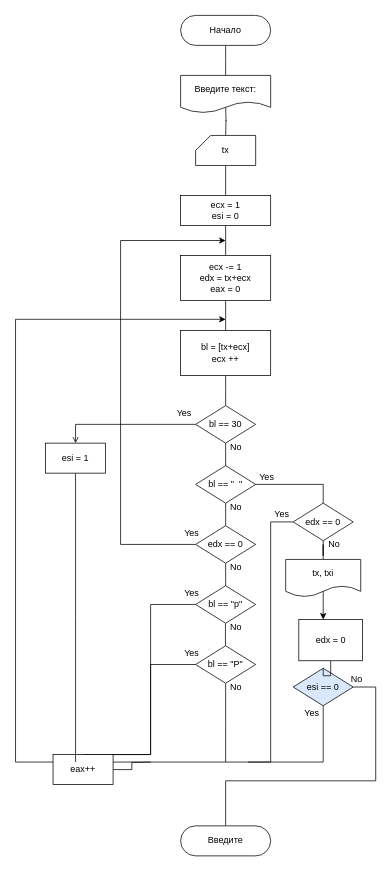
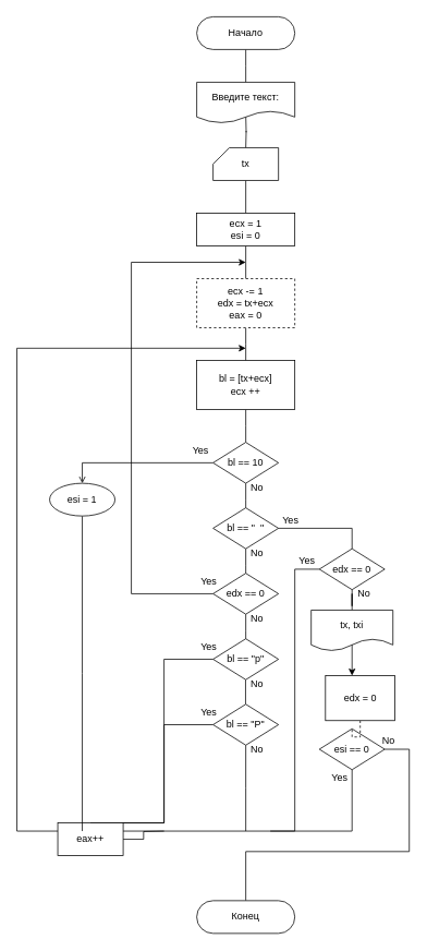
- <mxCell id="11" value="ecx -= 1&lt;div&gt;edx = tx+ecx&lt;/div&gt;&lt;div&gt;eax = 0&lt;/div&gt;" style="rounded=0;whiteSpace=wrap;html=1;" vertex="1" parent="1"><mxGeometry x="240" y="340" width="120" height="60" as="geometry" /></mxCell>
+ <mxCell id="11" value="ecx -= 1&lt;div&gt;edx = tx+ecx&lt;/div&gt;&lt;div&gt;eax = 0&lt;/div&gt;" style="rounded=0;whiteSpace=wrap;html=1;dashed=1;" vertex="1" parent="1"><mxGeometry x="240" y="340" width="120" height="60" as="geometry" /></mxCell>
- <mxCell id="16" value="bl == 30" style="rhombus;whiteSpace=wrap;html=1;" vertex="1" parent="1"><mxGeometry x="260" y="540" width="80" height="50" as="geometry" /></mxCell>
+ <mxCell id="16" value="bl == 10" style="rhombus;whiteSpace=wrap;html=1;" vertex="1" parent="1"><mxGeometry x="260" y="540" width="80" height="50" as="geometry" /></mxCell>
- <mxCell id="37" value="esi = 1" style="rounded=0;whiteSpace=wrap;html=1;" vertex="1" parent="1"><mxGeometry x="60" y="590" width="80" height="40" as="geometry" /></mxCell>
+ <mxCell id="37" value="esi = 1" style="ellipse;whiteSpace=wrap;html=1;" vertex="1" parent="1"><mxGeometry x="60" y="590" width="80" height="40" as="geometry" /></mxCell>
- <mxCell id="56" style="edgeStyle=orthogonalEdgeStyle;rounded=0;orthogonalLoop=1;jettySize=auto;html=1;entryX=0.5;entryY=0;entryDx=0;entryDy=0;endArrow=none;endFill=0;" edge="1" parent="1" source="57" target="33"><mxGeometry relative="1" as="geometry" /></mxCell>
+ <mxCell id="56" style="edgeStyle=orthogonalEdgeStyle;rounded=0;orthogonalLoop=1;jettySize=auto;html=1;entryX=0.5;entryY=0;entryDx=0;entryDy=0;endArrow=none;endFill=0;dashed=1;" edge="1" parent="1" source="57" target="33"><mxGeometry relative="1" as="geometry" /></mxCell>
- <mxCell id="33" value="esi == 0" style="rhombus;whiteSpace=wrap;html=1;fillColor=#dae8fc;" vertex="1" parent="1"><mxGeometry x="390" y="890" width="80" height="50" as="geometry" /></mxCell>
+ <mxCell id="33" value="esi == 0" style="rhombus;whiteSpace=wrap;html=1;" vertex="1" parent="1"><mxGeometry x="390" y="890" width="80" height="50" as="geometry" /></mxCell>
- <mxCell id="38" value="Введите" style="rounded=1;whiteSpace=wrap;html=1;arcSize=50;" vertex="1" parent="1"><mxGeometry x="240" y="1100" width="120" height="40" as="geometry" /></mxCell>
+ <mxCell id="38" value="Конец" style="rounded=1;whiteSpace=wrap;html=1;arcSize=50;" vertex="1" parent="1"><mxGeometry x="240" y="1100" width="120" height="40" as="geometry" /></mxCell>
